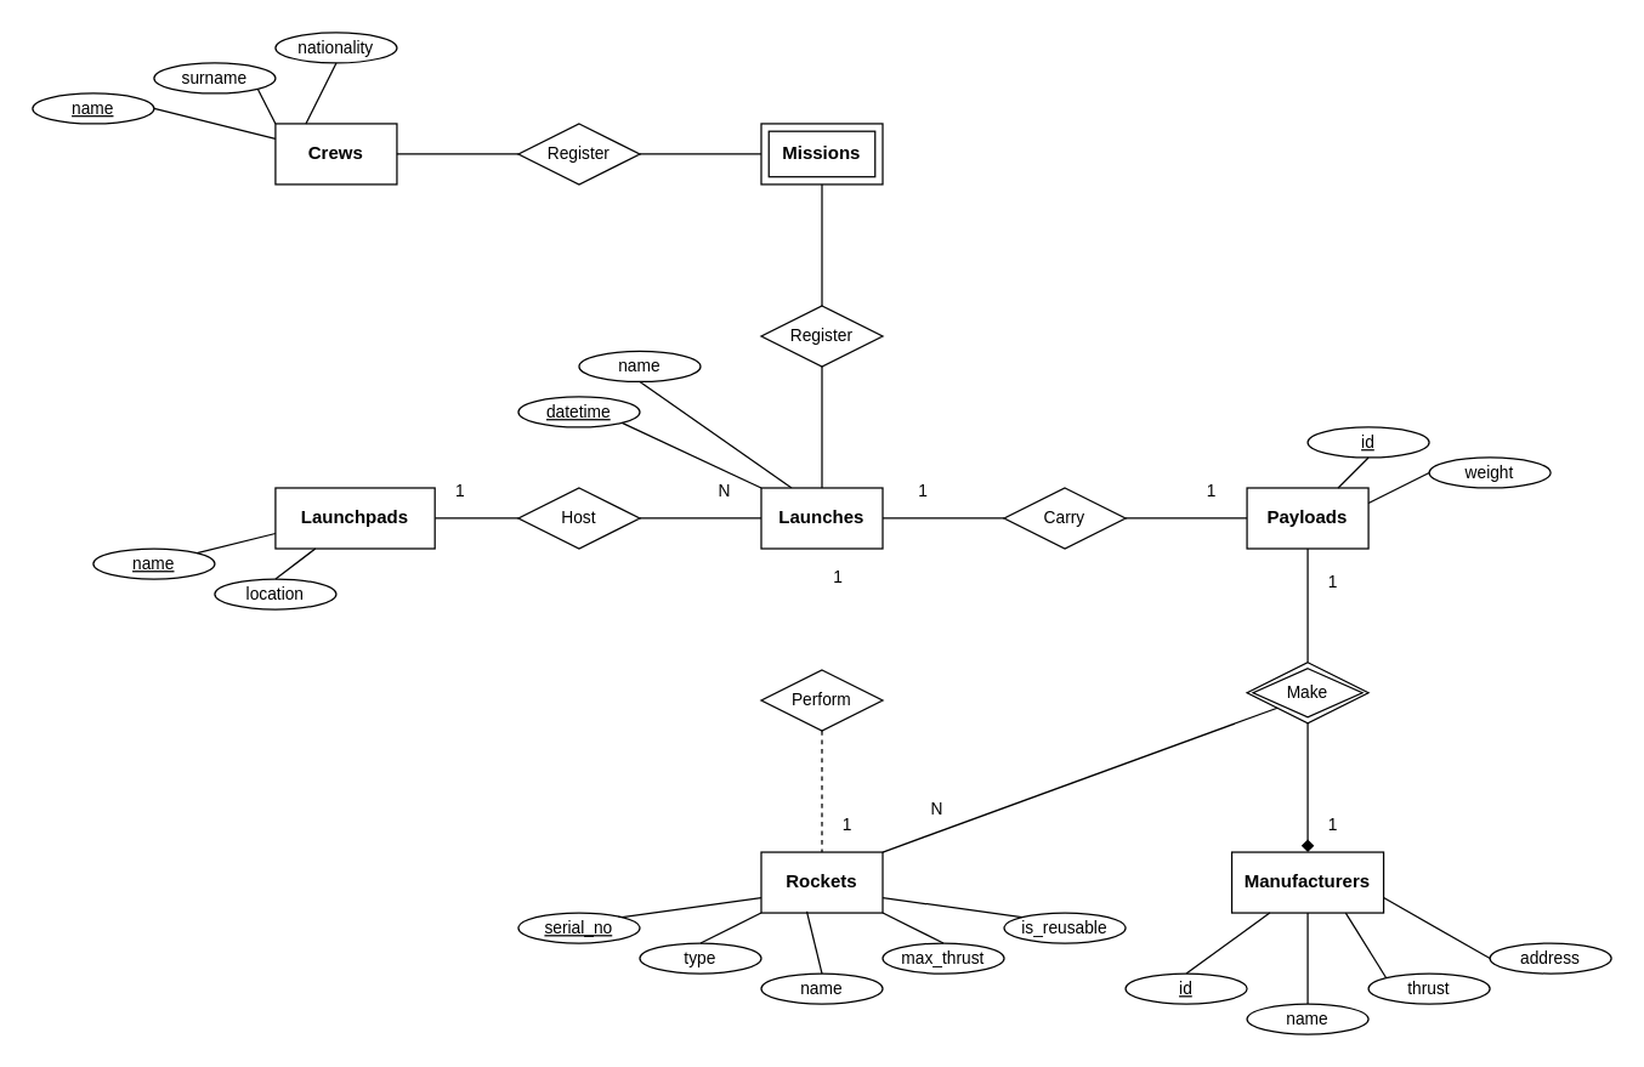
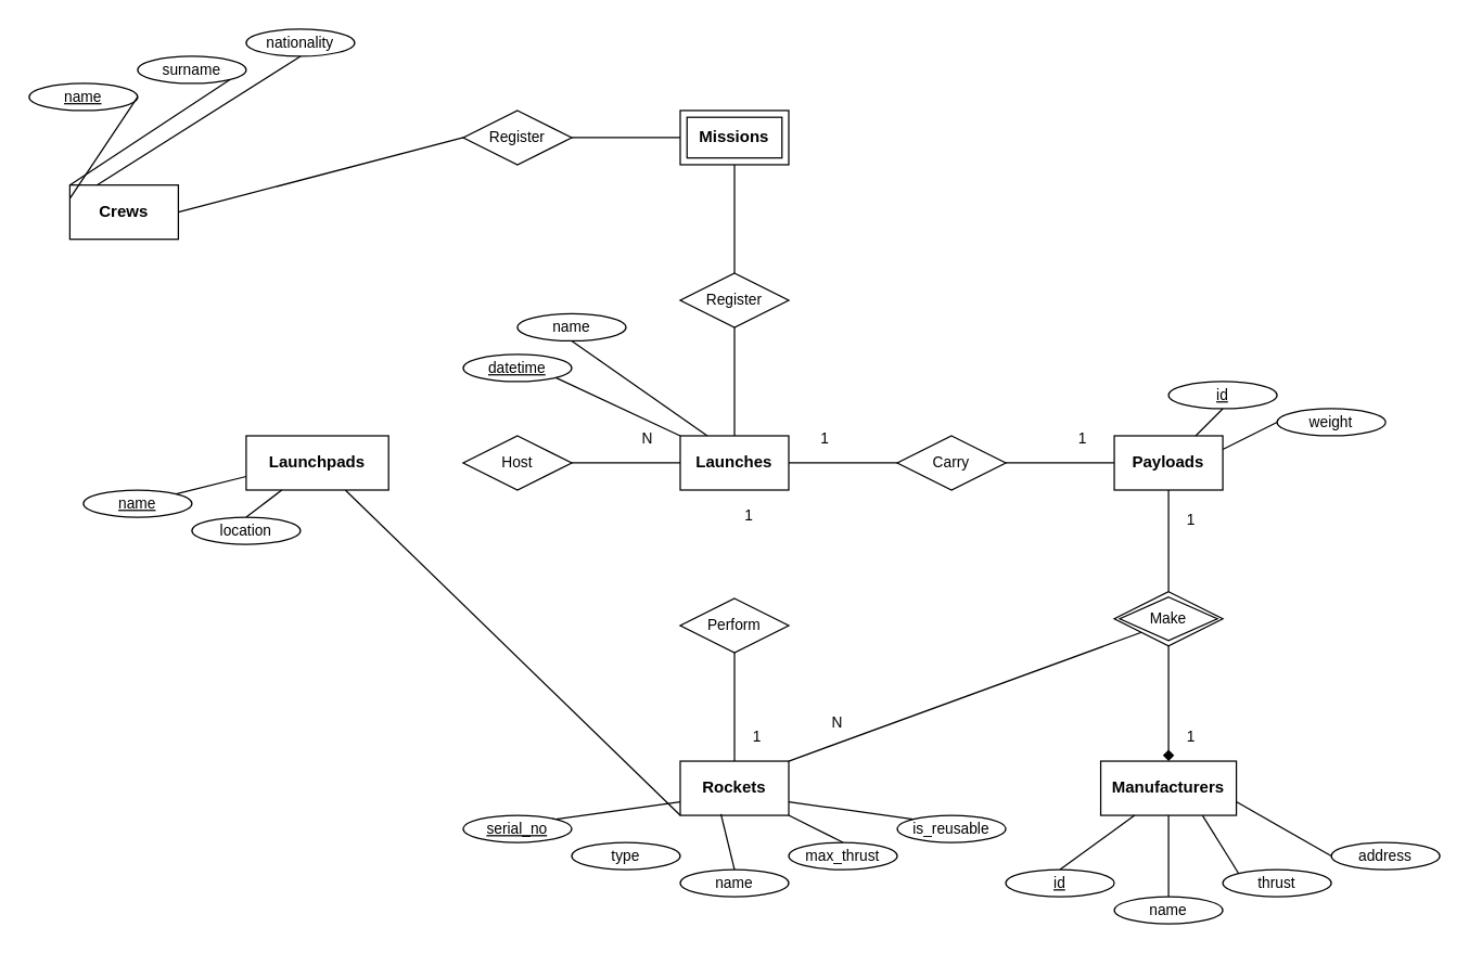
- <mxCell id="16" value="Crews" style="whiteSpace=wrap;html=1;align=center;fontSize=12;fontStyle=1" parent="1" vertex="1"><mxGeometry x="180" y="80" width="80" height="40" as="geometry" /></mxCell>
+ <mxCell id="16" value="Crews" style="whiteSpace=wrap;html=1;align=center;fontSize=12;fontStyle=1" parent="1" vertex="1"><mxGeometry x="50" y="135" width="80" height="40" as="geometry" /></mxCell>
- <mxCell id="4" value="" style="endArrow=none;html=1;rounded=0;fontSize=11;entryX=1;entryY=0.5;entryDx=0;entryDy=0;exitX=0;exitY=0.5;exitDx=0;exitDy=0;" parent="1" source="2" target="54" edge="1"><mxGeometry relative="1" as="geometry"><mxPoint x="300" y="500" as="sourcePoint" /><mxPoint x="820" y="569" as="targetPoint" /></mxGeometry></mxCell>
- <mxCell id="5" value="1" style="resizable=0;html=1;align=right;verticalAlign=bottom;fontSize=11;" parent="4" connectable="0" vertex="1"><mxGeometry x="1" relative="1" as="geometry"><mxPoint x="20" y="-10" as="offset" /></mxGeometry></mxCell>
- <mxCell id="51" value="" style="endArrow=none;html=1;rounded=0;fontSize=11;entryX=0.5;entryY=0;entryDx=0;entryDy=0;exitX=0.5;exitY=1;exitDx=0;exitDy=0;dashed=1;" parent="1" source="50" target="32" edge="1"><mxGeometry relative="1" as="geometry"><mxPoint x="390" y="499" as="sourcePoint" /><mxPoint x="580" y="489" as="targetPoint" /></mxGeometry></mxCell>
+ <mxCell id="51" value="" style="endArrow=none;html=1;rounded=0;fontSize=11;entryX=0.5;entryY=0;entryDx=0;entryDy=0;exitX=0.5;exitY=1;exitDx=0;exitDy=0;" parent="1" source="50" target="32" edge="1"><mxGeometry relative="1" as="geometry"><mxPoint x="390" y="499" as="sourcePoint" /><mxPoint x="580" y="489" as="targetPoint" /></mxGeometry></mxCell>
- <mxCell id="36" value="" style="endArrow=none;html=1;rounded=0;fontSize=11;entryX=0.5;entryY=0;entryDx=0;entryDy=0;exitX=0;exitY=1;exitDx=0;exitDy=0;" parent="1" source="32" target="33" edge="1"><mxGeometry relative="1" as="geometry"><mxPoint x="620" y="959" as="sourcePoint" /><mxPoint x="660" y="939" as="targetPoint" /></mxGeometry></mxCell>
+ <mxCell id="36" value="" style="endArrow=none;html=1;rounded=0;fontSize=11;exitX=0;exitY=1;exitDx=0;exitDy=0;" parent="1" source="32" target="54" edge="1"><mxGeometry relative="1" as="geometry"><mxPoint x="620" y="959" as="sourcePoint" /><mxPoint x="660" y="939" as="targetPoint" /></mxGeometry></mxCell>
